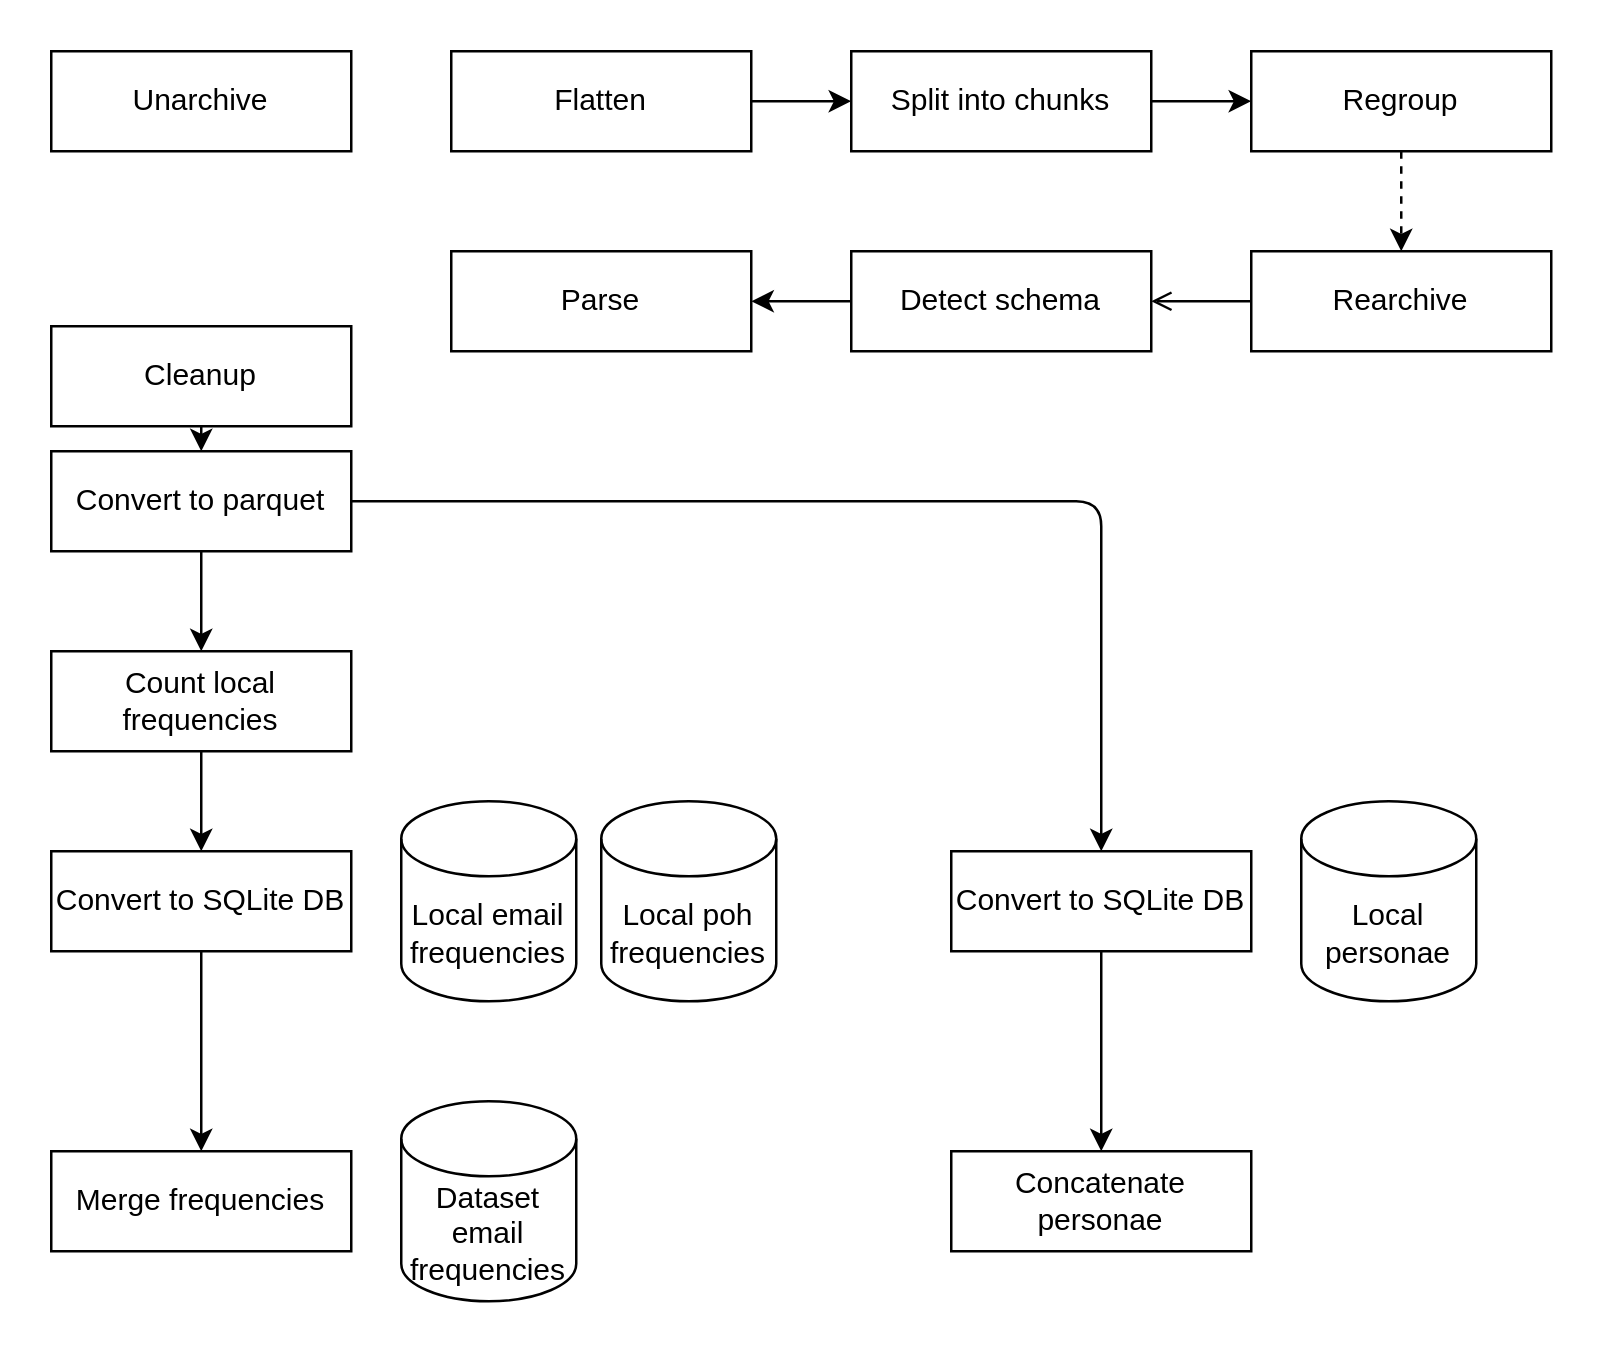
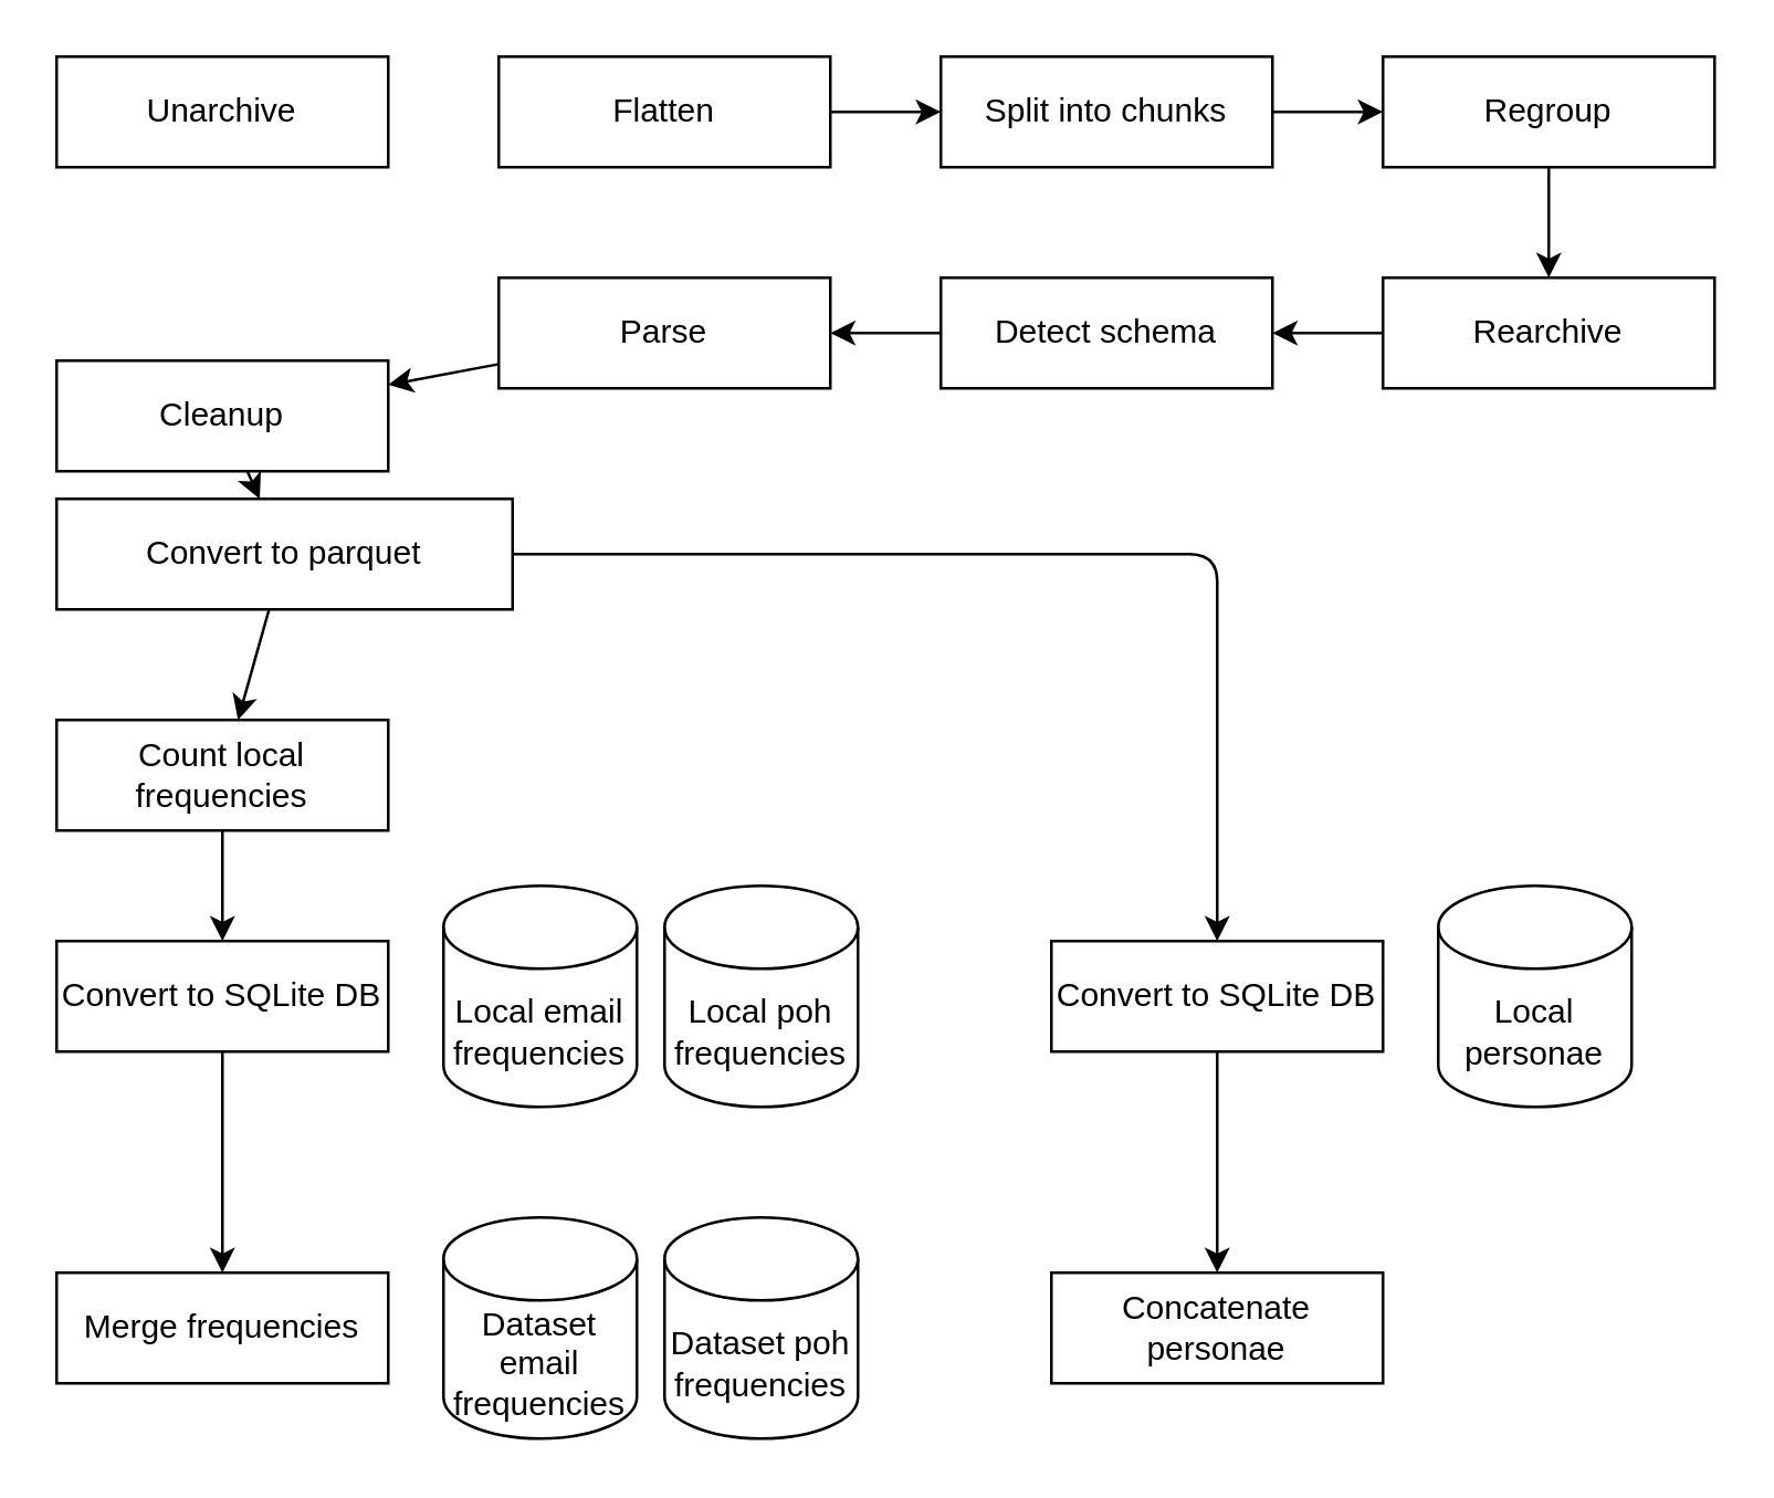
- <mxCell id="7" value="" style="edgeStyle=none;html=1;dashed=1;" parent="1" source="8" target="10" edge="1"><mxGeometry relative="1" as="geometry" /></mxCell>
+ <mxCell id="7" value="" style="edgeStyle=none;html=1;" parent="1" source="8" target="10" edge="1"><mxGeometry relative="1" as="geometry" /></mxCell>
- <mxCell id="9" value="" style="edgeStyle=none;html=1;endArrow=open;" parent="1" source="10" target="12" edge="1"><mxGeometry relative="1" as="geometry" /></mxCell>
+ <mxCell id="9" value="" style="edgeStyle=none;html=1;" parent="1" source="10" target="12" edge="1"><mxGeometry relative="1" as="geometry" /></mxCell>
+ <mxCell id="13" value="" style="edgeStyle=none;html=1;" parent="1" source="14" target="16" edge="1"><mxGeometry relative="1" as="geometry" /></mxCell>
- <mxCell id="19" value="Convert to parquet" style="rounded=0;whiteSpace=wrap;html=1;" parent="1" vertex="1"><mxGeometry x="20" y="180" width="120" height="40" as="geometry" /></mxCell>
+ <mxCell id="19" value="Convert to parquet" style="rounded=0;whiteSpace=wrap;html=1;" parent="1" vertex="1"><mxGeometry x="20" y="180" width="165" height="40" as="geometry" /></mxCell>
+ <mxCell id="31" value="Dataset poh frequencies" style="shape=cylinder3;whiteSpace=wrap;html=1;boundedLbl=1;backgroundOutline=1;size=15;" parent="1" vertex="1"><mxGeometry x="240" y="440" width="70" height="80" as="geometry" /></mxCell>
